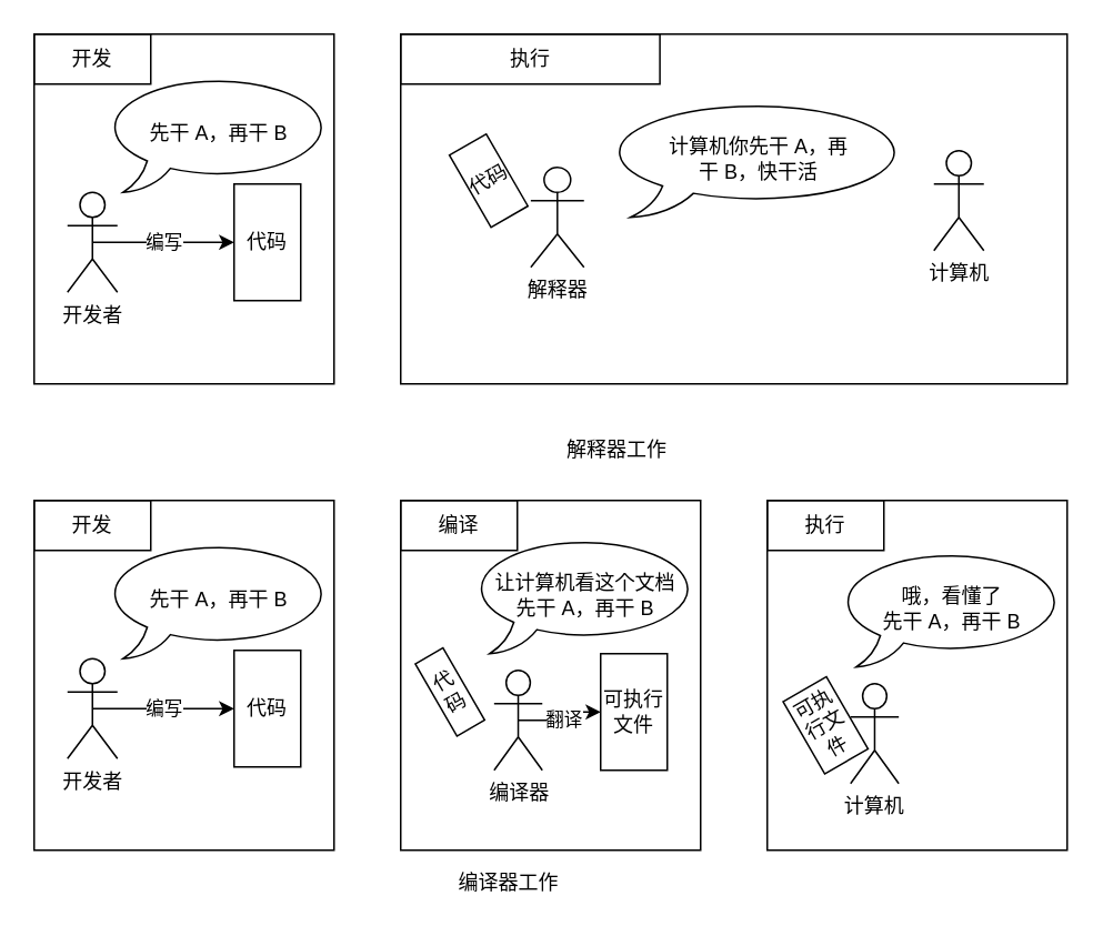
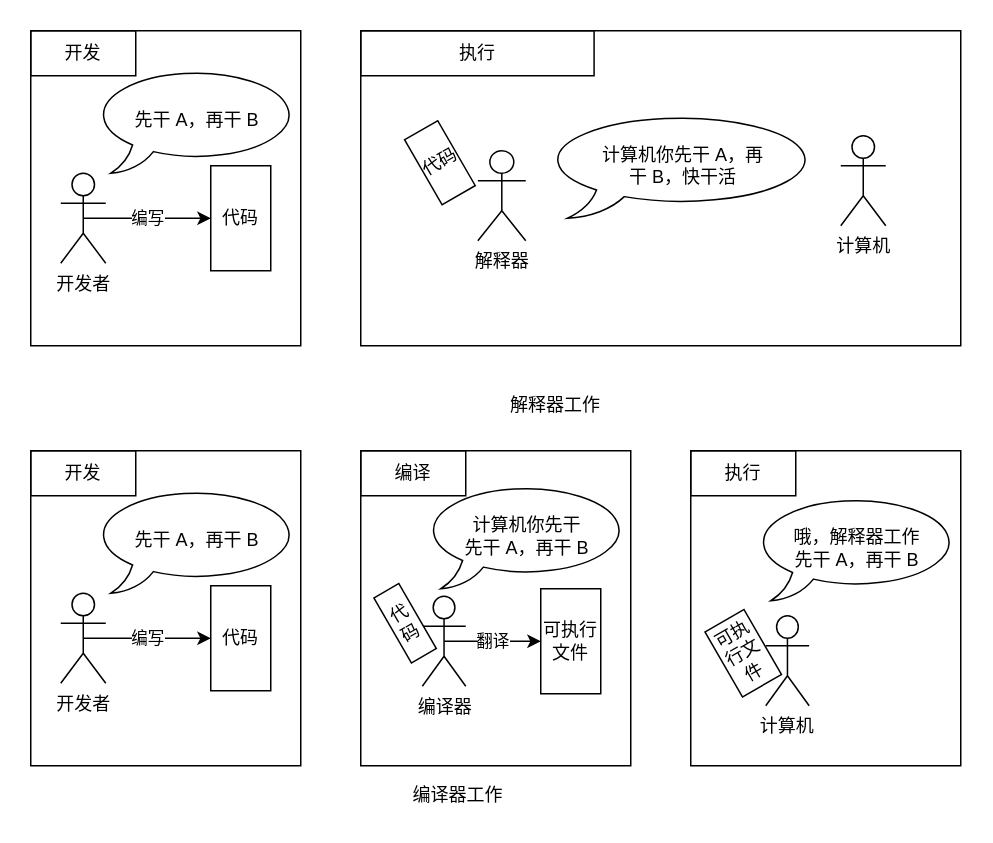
- <mxCell id="6" value="计算机你先干 A，再&lt;br&gt;干 B，快干活" style="whiteSpace=wrap;html=1;shape=mxgraph.basic.oval_callout" vertex="1" parent="2"><mxGeometry x="122.667" y="40" width="184" height="70" as="geometry" /></mxCell>
+ <mxCell id="6" value="计算机你先干 A，再&lt;br&gt;干 B，快干活" style="whiteSpace=wrap;html=1;shape=mxgraph.basic.oval_callout" vertex="1" parent="2"><mxGeometry x="122.667" y="55" width="184" height="70" as="geometry" /></mxCell>
- <mxCell id="25" value="让计算机看这个文档&lt;br&gt;先干 A，再干 B" style="whiteSpace=wrap;html=1;shape=mxgraph.basic.oval_callout" vertex="1" parent="17"><mxGeometry x="42" y="22" width="138" height="70" as="geometry" /></mxCell>
+ <mxCell id="25" value="计算机你先干&lt;br&gt;先干 A，再干 B" style="whiteSpace=wrap;html=1;shape=mxgraph.basic.oval_callout" vertex="1" parent="17"><mxGeometry x="42" y="22" width="138" height="70" as="geometry" /></mxCell>
- <mxCell id="32" value="哦，看懂了&lt;br&gt;先干 A，再干 B" style="whiteSpace=wrap;html=1;shape=mxgraph.basic.oval_callout" vertex="1" parent="26"><mxGeometry x="42" y="30" width="138" height="70" as="geometry" /></mxCell>
+ <mxCell id="32" value="哦，解释器工作&lt;br&gt;先干 A，再干 B" style="whiteSpace=wrap;html=1;shape=mxgraph.basic.oval_callout" vertex="1" parent="26"><mxGeometry x="42" y="30" width="138" height="70" as="geometry" /></mxCell>
- <mxCell id="22" value="编译器" style="shape=umlActor;verticalLabelPosition=bottom;labelBackgroundColor=#ffffff;verticalAlign=top;html=1;outlineConnect=0;" vertex="1" parent="17"><mxGeometry x="56.06" y="102" width="28.94" height="60" as="geometry" /></mxCell>
+ <mxCell id="22" value="编译器" style="shape=umlActor;verticalLabelPosition=bottom;labelBackgroundColor=#ffffff;verticalAlign=top;html=1;outlineConnect=0;" vertex="1" parent="17"><mxGeometry x="41.06" y="97" width="28.94" height="60" as="geometry" /></mxCell>
